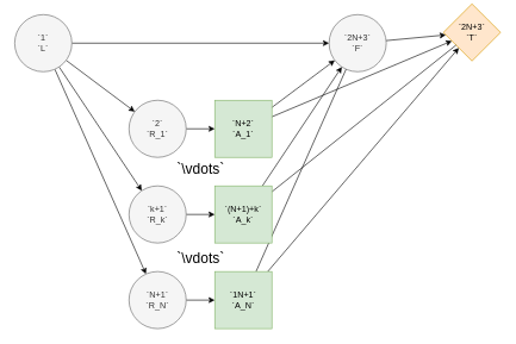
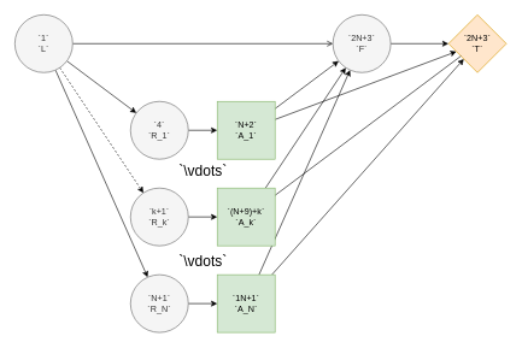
- <mxCell id="19" value="`2N+3`&lt;br&gt;`T`" style="rhombus;whiteSpace=wrap;html=1;fontFamily=Helvetica;fontSize=12;align=center;strokeColor=#d79b00;fillColor=#ffe6cc;" parent="1" vertex="1"><mxGeometry x="620" y="5" width="80" height="80" as="geometry" /></mxCell>
+ <mxCell id="19" value="`2N+3`&lt;br&gt;`T`" style="rhombus;whiteSpace=wrap;html=1;fontFamily=Helvetica;fontSize=12;align=center;strokeColor=#d79b00;fillColor=#ffe6cc;" parent="1" vertex="1"><mxGeometry x="620" y="20" width="80" height="80" as="geometry" /></mxCell>
- <mxCell id="4" style="edgeStyle=none;rounded=0;orthogonalLoop=1;jettySize=auto;html=1;" parent="1" source="6" target="12" edge="1"><mxGeometry relative="1" as="geometry" /></mxCell>
+ <mxCell id="4" style="edgeStyle=none;rounded=0;orthogonalLoop=1;jettySize=auto;html=1;endArrow=open;" parent="1" source="6" target="12" edge="1"><mxGeometry relative="1" as="geometry" /></mxCell>
- <mxCell id="16" style="edgeStyle=none;rounded=0;orthogonalLoop=1;jettySize=auto;html=1;endArrow=none;" parent="1" source="18" target="12" edge="1"><mxGeometry relative="1" as="geometry" /></mxCell>
+ <mxCell id="16" style="edgeStyle=none;rounded=0;orthogonalLoop=1;jettySize=auto;html=1;" parent="1" source="18" target="12" edge="1"><mxGeometry relative="1" as="geometry" /></mxCell>
- <mxCell id="5" style="edgeStyle=none;rounded=0;orthogonalLoop=1;jettySize=auto;html=1;fontSize=20;" parent="1" source="6" target="22" edge="1"><mxGeometry relative="1" as="geometry" /></mxCell>
+ <mxCell id="5" style="edgeStyle=none;rounded=0;orthogonalLoop=1;jettySize=auto;html=1;fontSize=20;dashed=1;" parent="1" source="6" target="22" edge="1"><mxGeometry relative="1" as="geometry" /></mxCell>
- <mxCell id="8" value="`2`&lt;br&gt;`R_1`" style="ellipse;whiteSpace=wrap;html=1;aspect=fixed;fillColor=#f5f5f5;strokeColor=#666666;fontColor=#333333;" parent="1" vertex="1"><mxGeometry x="180" y="140" width="80" height="80" as="geometry" /></mxCell>
+ <mxCell id="8" value="`4`&lt;br&gt;`R_1`" style="ellipse;whiteSpace=wrap;html=1;aspect=fixed;fillColor=#f5f5f5;strokeColor=#666666;fontColor=#333333;" parent="1" vertex="1"><mxGeometry x="180" y="140" width="80" height="80" as="geometry" /></mxCell>
- <mxCell id="25" value="`(N+1)+k`&lt;br&gt;`A_k`" style="whiteSpace=wrap;html=1;aspect=fixed;fontFamily=Helvetica;fontSize=12;align=center;strokeColor=#82b366;fillColor=#d5e8d4;" parent="1" vertex="1"><mxGeometry x="300" y="260" width="80" height="80" as="geometry" /></mxCell>
+ <mxCell id="25" value="`(N+9)+k`&lt;br&gt;`A_k`" style="whiteSpace=wrap;html=1;aspect=fixed;fontFamily=Helvetica;fontSize=12;align=center;strokeColor=#82b366;fillColor=#d5e8d4;" parent="1" vertex="1"><mxGeometry x="300" y="260" width="80" height="80" as="geometry" /></mxCell>
